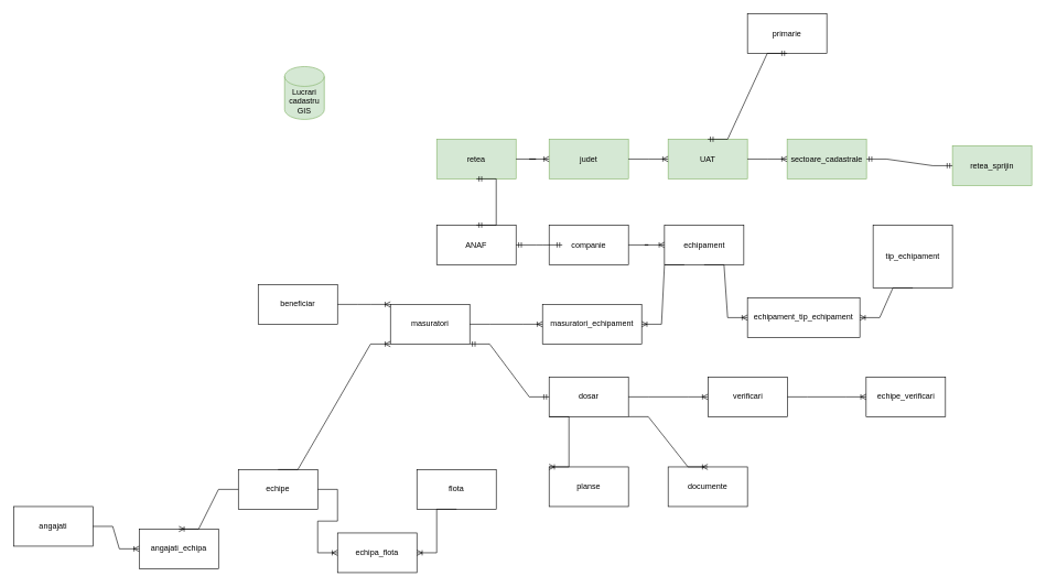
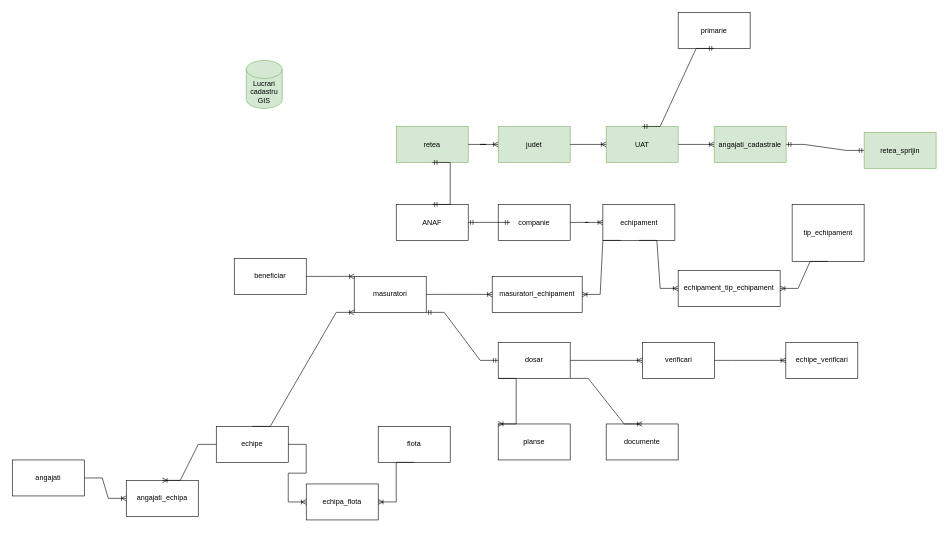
- <mxCell id="2" value="Lucrari cadastru GIS" style="shape=cylinder3;whiteSpace=wrap;html=1;boundedLbl=1;backgroundOutline=1;size=15;fillColor=#d5e8d4;strokeColor=#82b366;" vertex="1" parent="1"><mxGeometry x="430" y="100" width="60" height="80" as="geometry" /></mxCell>
+ <mxCell id="2" value="Lucrari cadastru GIS" style="shape=cylinder3;whiteSpace=wrap;html=1;boundedLbl=1;backgroundOutline=1;size=15;fillColor=#d5e8d4;strokeColor=#82b366;" vertex="1" parent="1"><mxGeometry x="410" y="100" width="60" height="80" as="geometry" /></mxCell>
- <mxCell id="17" value="sectoare_cadastrale" style="rounded=0;whiteSpace=wrap;html=1;fillColor=#d5e8d4;strokeColor=#82b366;" vertex="1" parent="1"><mxGeometry x="1190" y="210" width="120" height="60" as="geometry" /></mxCell>
+ <mxCell id="17" value="angajati_cadastrale" style="rounded=0;whiteSpace=wrap;html=1;fillColor=#d5e8d4;strokeColor=#82b366;" vertex="1" parent="1"><mxGeometry x="1190" y="210" width="120" height="60" as="geometry" /></mxCell>
